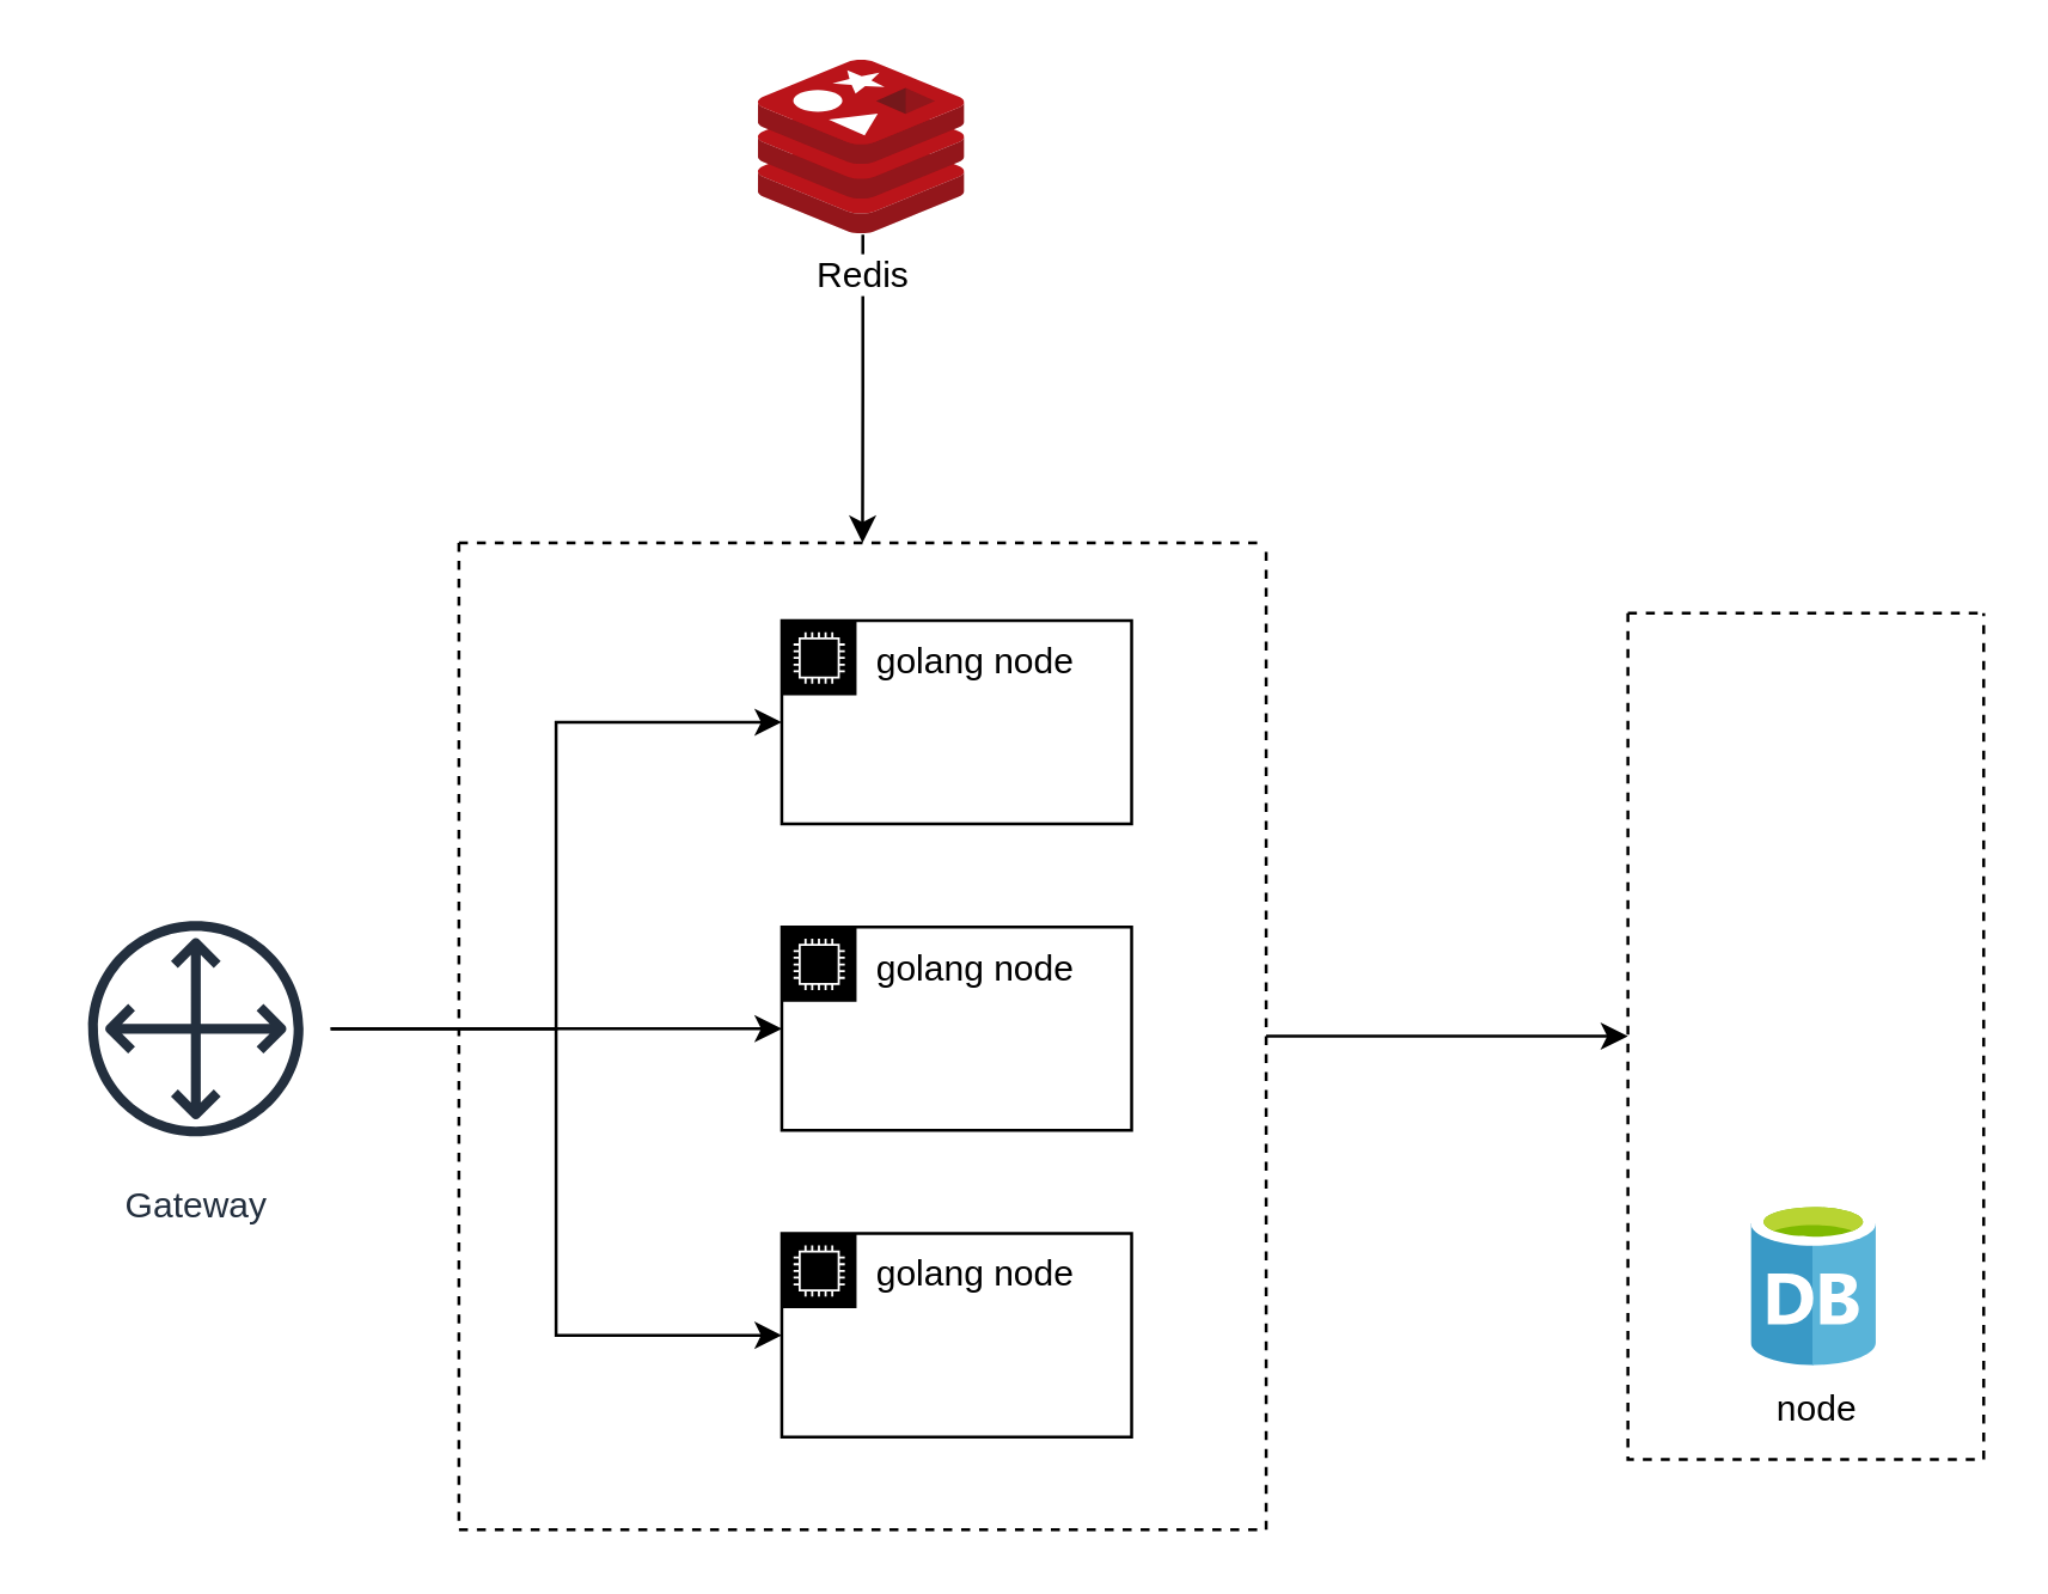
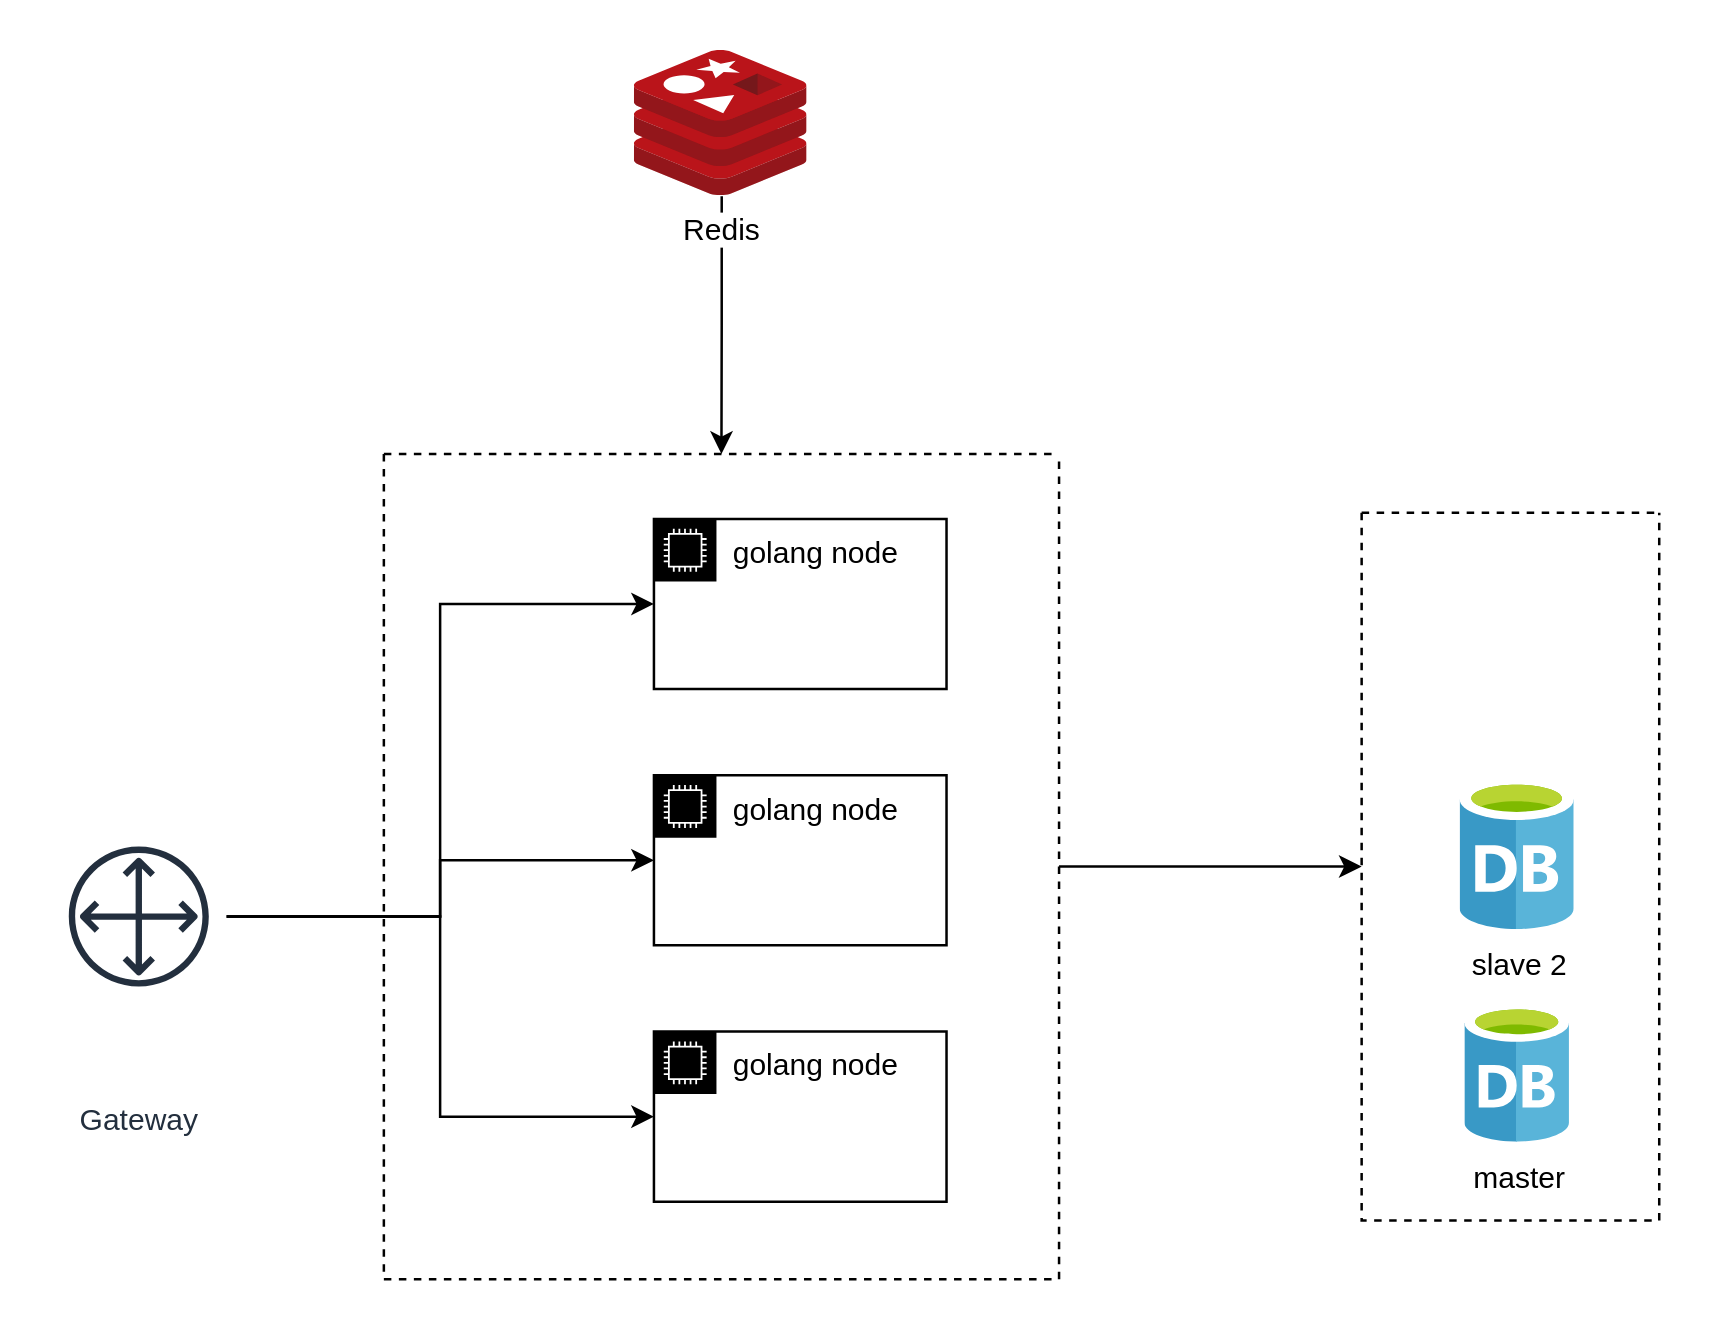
+ <mxCell id="4" value="slave 2" style="sketch=0;aspect=fixed;html=1;points=[];align=center;image;fontSize=12;image=img/lib/mscae/Database_General.svg;dashed=1;" vertex="1" parent="2"><mxGeometry x="39.7" y="107" width="45.6" height="60" as="geometry" /></mxCell>
- <mxCell id="10" value="&lt;div&gt;Gateway&lt;/div&gt;" style="sketch=0;outlineConnect=0;fontColor=#232F3E;gradientColor=none;strokeColor=#232F3E;fillColor=#ffffff;dashed=0;verticalLabelPosition=bottom;verticalAlign=top;align=center;html=1;fontSize=12;fontStyle=0;aspect=fixed;shape=mxgraph.aws4.resourceIcon;resIcon=mxgraph.aws4.customer_gateway;" vertex="1" parent="1"><mxGeometry x="20" y="298.5" width="90" height="90" as="geometry" /></mxCell>
+ <mxCell id="10" value="&lt;div&gt;Gateway&lt;/div&gt;" style="sketch=0;outlineConnect=0;fontColor=#232F3E;gradientColor=none;strokeColor=#232F3E;fillColor=#ffffff;dashed=0;verticalLabelPosition=bottom;verticalAlign=top;align=center;html=1;fontSize=12;fontStyle=0;aspect=fixed;shape=mxgraph.aws4.resourceIcon;resIcon=mxgraph.aws4.customer_gateway;" vertex="1" parent="1"><mxGeometry x="20" y="298.5" width="70" height="135" as="geometry" /></mxCell>
- <mxCell id="3" value="node" style="sketch=0;aspect=fixed;html=1;points=[];align=center;image;fontSize=12;image=img/lib/mscae/Database_General.svg;dashed=1;" vertex="1" parent="2"><mxGeometry x="41.6" y="197" width="41.8" height="55" as="geometry" /></mxCell>
+ <mxCell id="3" value="master" style="sketch=0;aspect=fixed;html=1;points=[];align=center;image;fontSize=12;image=img/lib/mscae/Database_General.svg;dashed=1;" vertex="1" parent="2"><mxGeometry x="41.6" y="197" width="41.8" height="55" as="geometry" /></mxCell>
